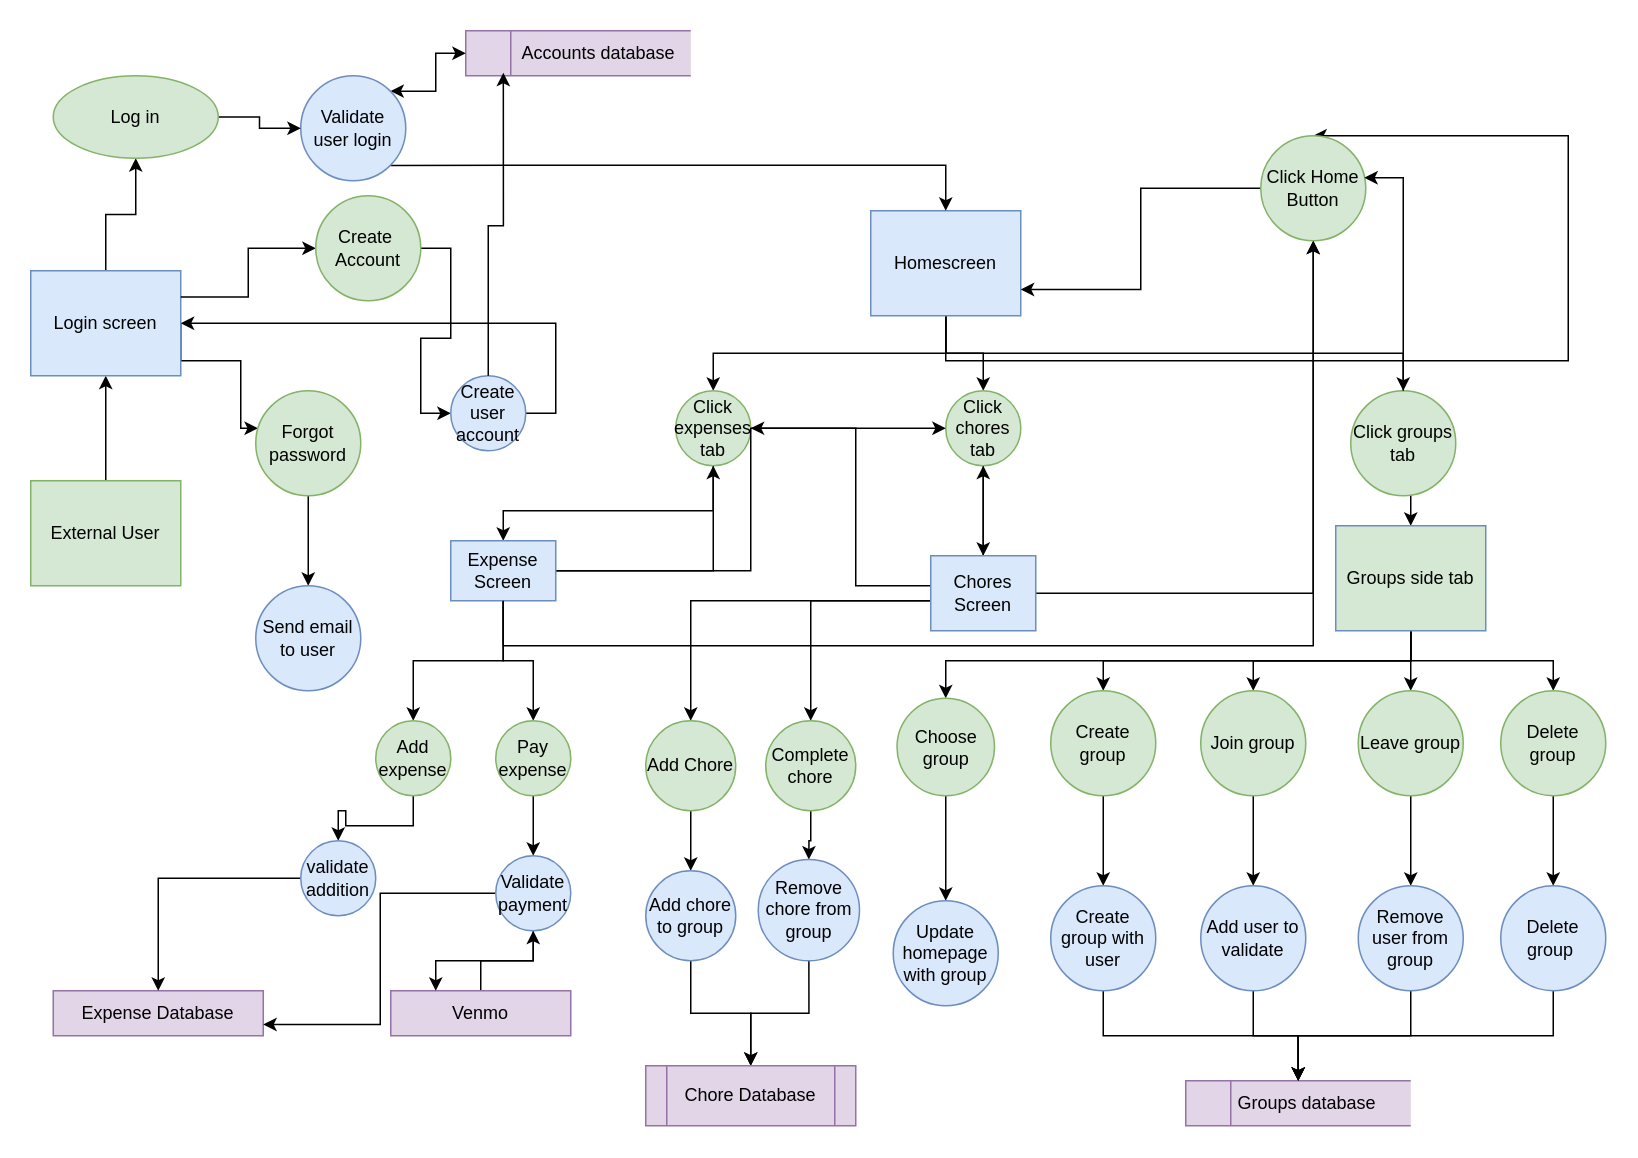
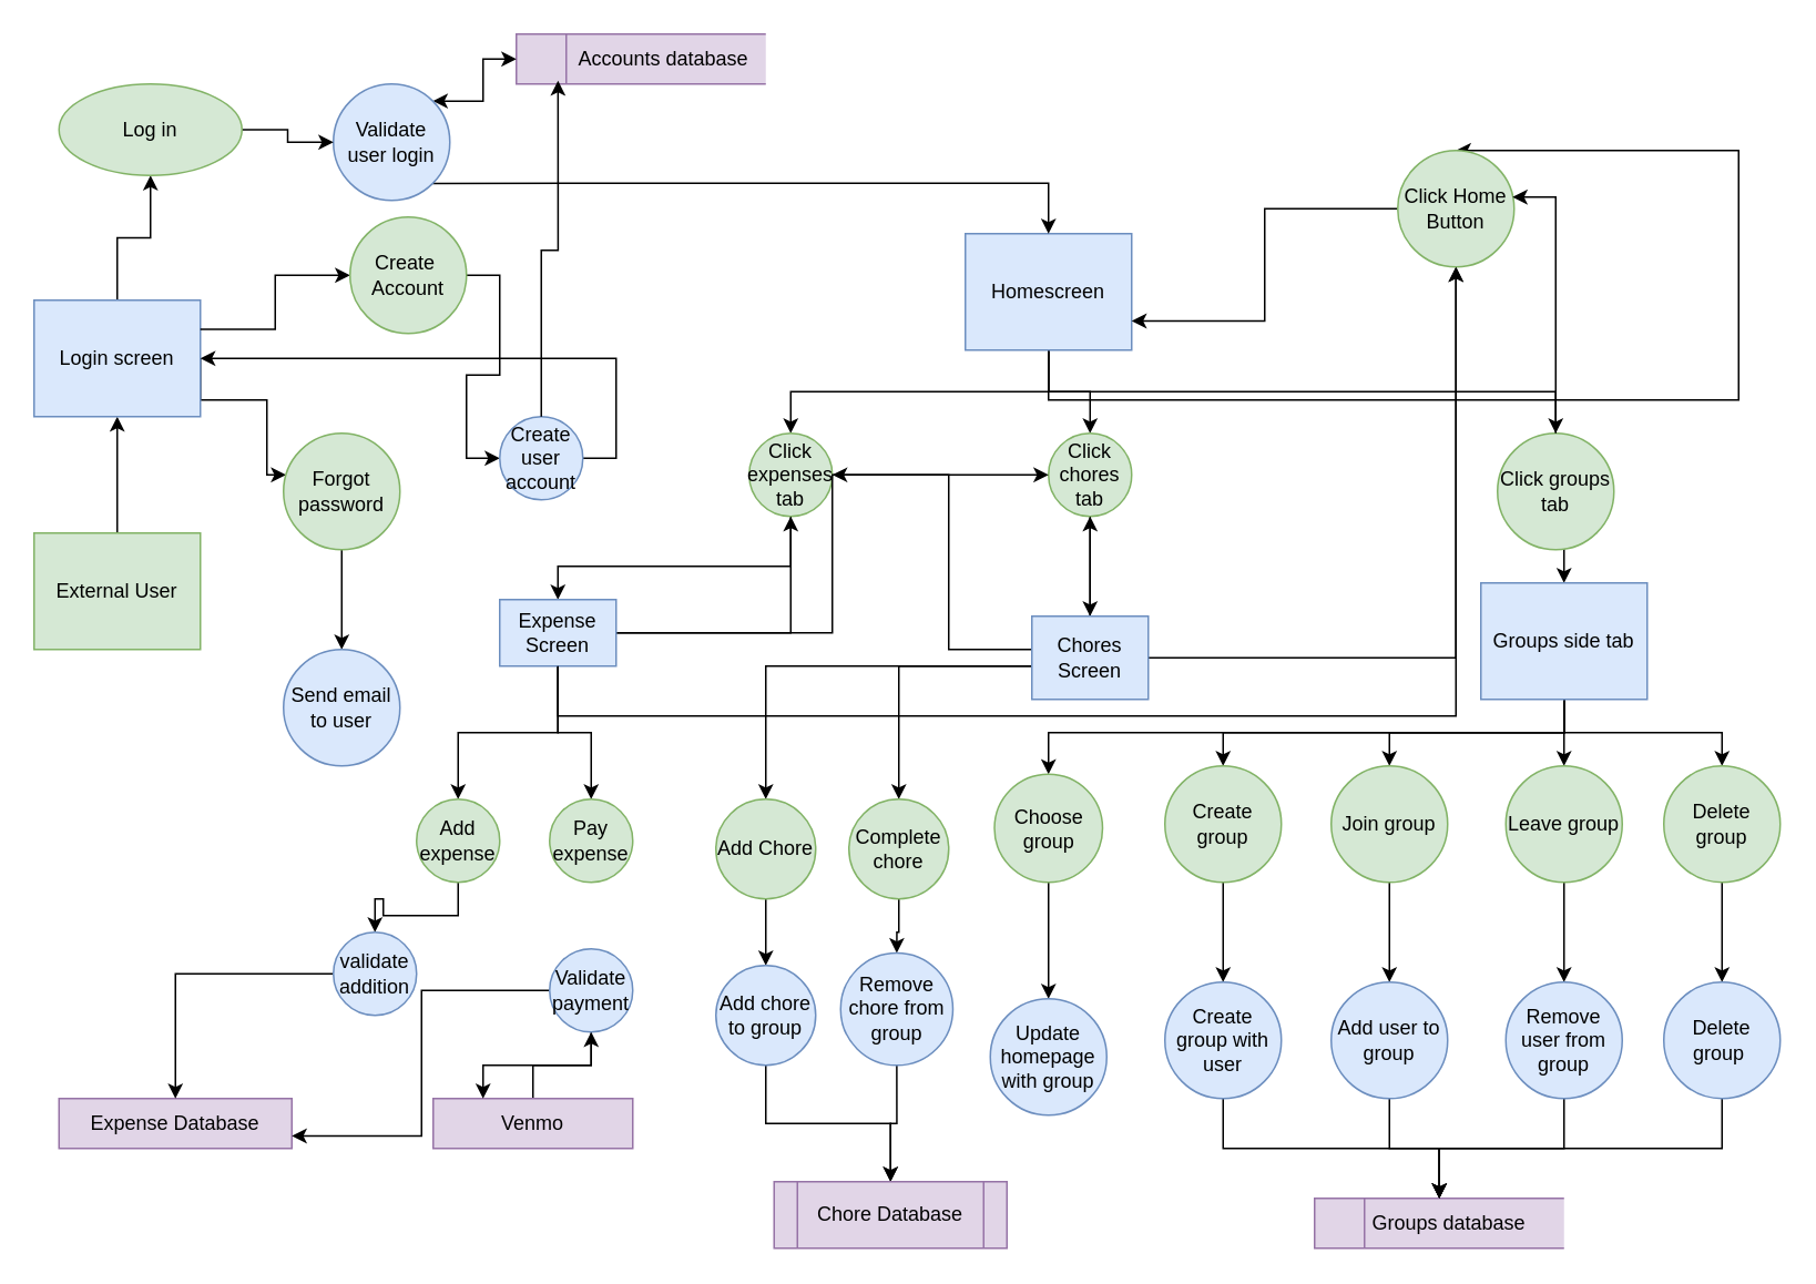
- <mxCell id="32" value="Groups side tab" style="html=1;dashed=0;whiteSpace=wrap;fillColor=#d5e8d4;strokeColor=#6c8ebf;" vertex="1" parent="1"><mxGeometry x="890" y="350" width="100" height="70" as="geometry" /></mxCell>
+ <mxCell id="32" value="Groups side tab" style="html=1;dashed=0;whiteSpace=wrap;fillColor=#dae8fc;strokeColor=#6c8ebf;" vertex="1" parent="1"><mxGeometry x="890" y="350" width="100" height="70" as="geometry" /></mxCell>
- <mxCell id="76" style="edgeStyle=orthogonalEdgeStyle;rounded=0;orthogonalLoop=1;jettySize=auto;html=1;entryX=0.5;entryY=0;entryDx=0;entryDy=0;" edge="1" parent="1" source="77" target="89"><mxGeometry relative="1" as="geometry" /></mxCell>
- <mxCell id="45" value="Add user to validate" style="shape=ellipse;html=1;dashed=0;whiteSpace=wrap;perimeter=ellipsePerimeter;fillColor=#dae8fc;strokeColor=#6c8ebf;" vertex="1" parent="1"><mxGeometry x="800" y="590" width="70" height="70" as="geometry" /></mxCell>
+ <mxCell id="45" value="Add user to group" style="shape=ellipse;html=1;dashed=0;whiteSpace=wrap;perimeter=ellipsePerimeter;fillColor=#dae8fc;strokeColor=#6c8ebf;" vertex="1" parent="1"><mxGeometry x="800" y="590" width="70" height="70" as="geometry" /></mxCell>
- <mxCell id="94" value="Chore Database" style="shape=process;whiteSpace=wrap;html=1;backgroundOutline=1;fillColor=#e1d5e7;strokeColor=#9673a6;" vertex="1" parent="1"><mxGeometry x="430" y="710" width="140" height="40" as="geometry" /></mxCell>
+ <mxCell id="94" value="Chore Database" style="shape=process;whiteSpace=wrap;html=1;backgroundOutline=1;fillColor=#e1d5e7;strokeColor=#9673a6;" vertex="1" parent="1"><mxGeometry x="465" y="710" width="140" height="40" as="geometry" /></mxCell>
